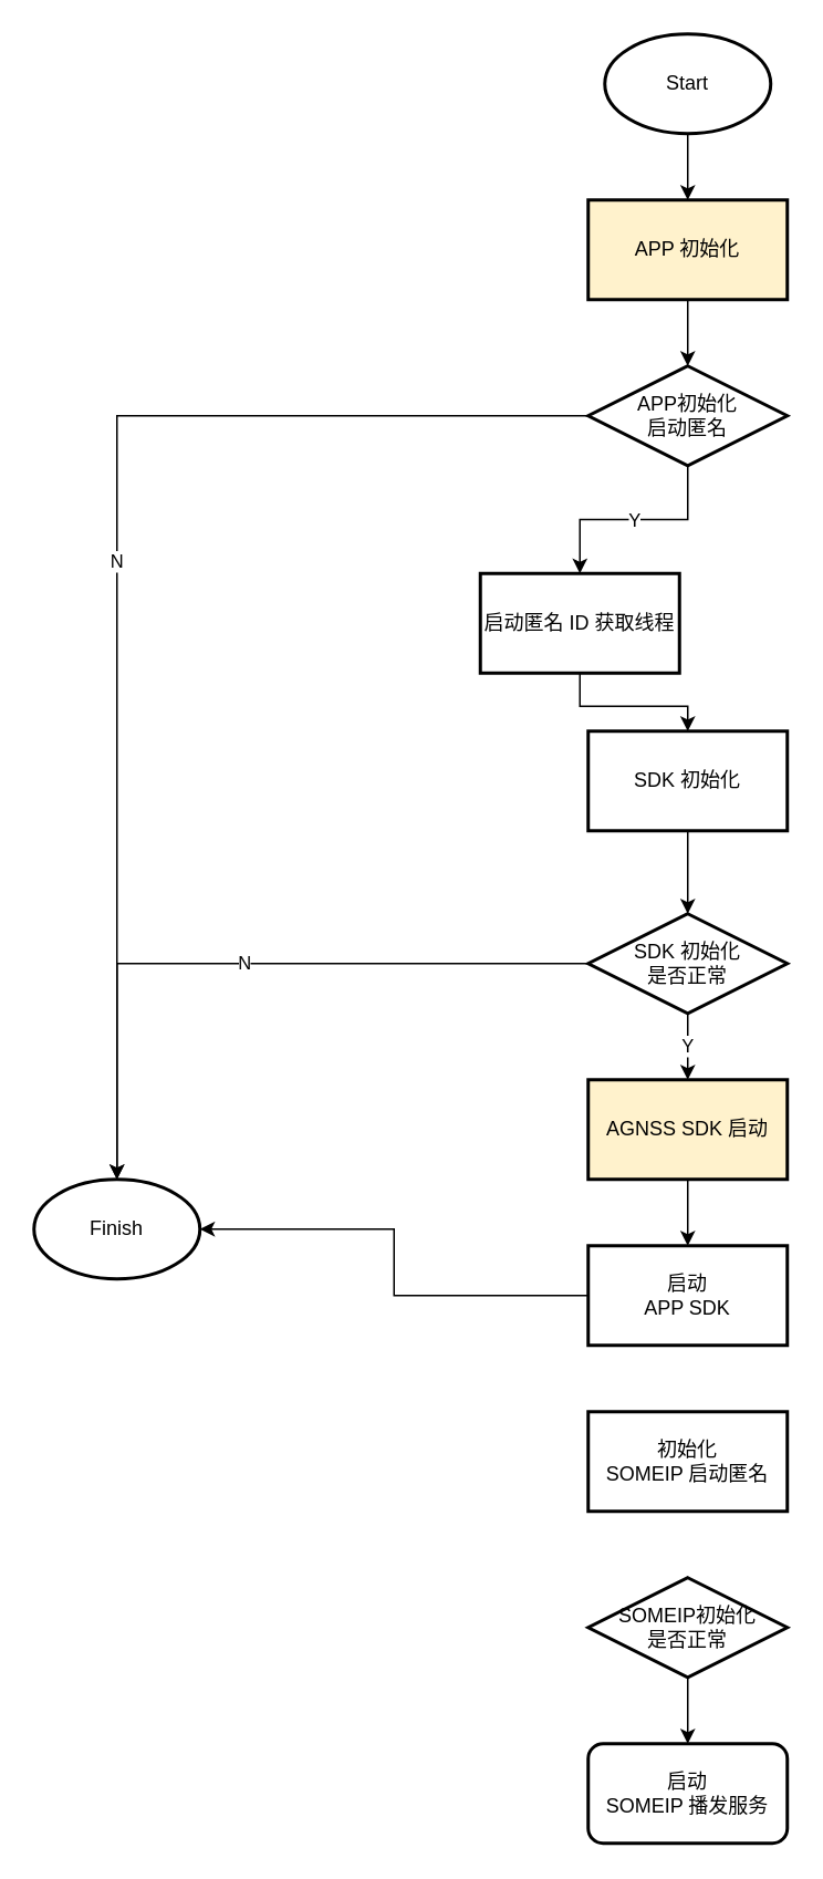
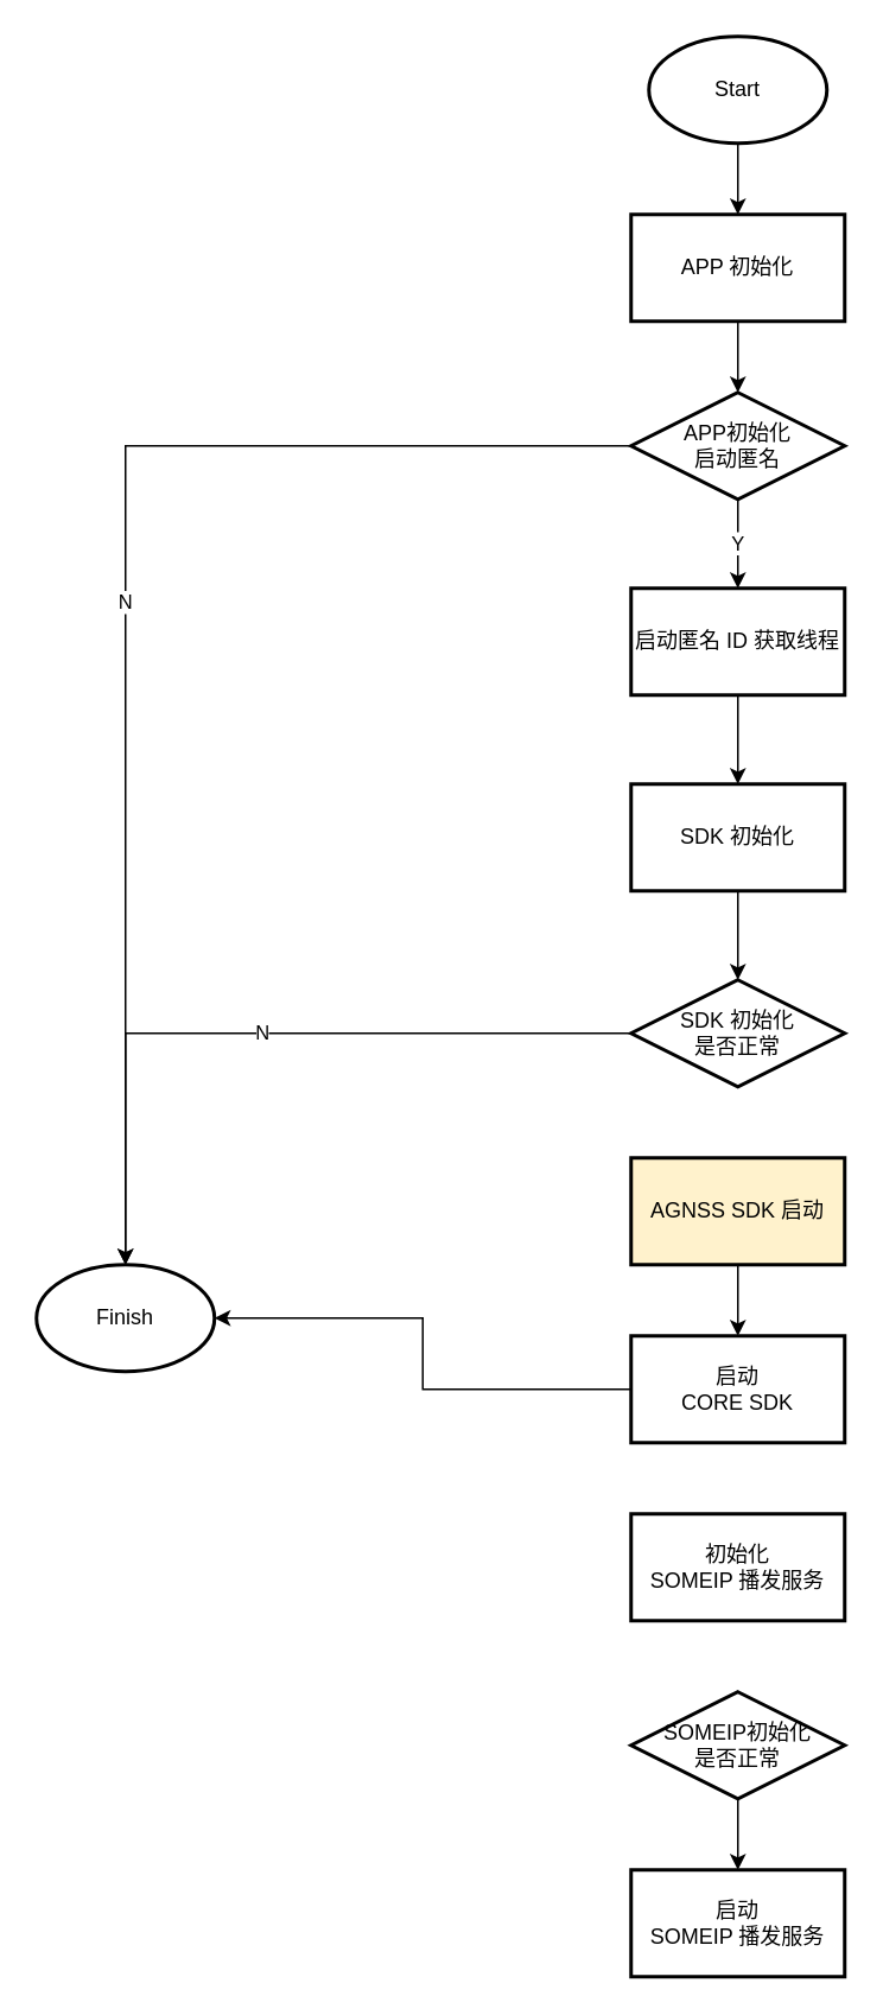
- <mxCell id="3" value="APP 初始化" style="whiteSpace=wrap;html=1;strokeWidth=2;fillColor=#fff2cc;" vertex="1" parent="1"><mxGeometry x="354" y="120" width="120" height="60" as="geometry" /></mxCell>
+ <mxCell id="3" value="APP 初始化" style="whiteSpace=wrap;html=1;strokeWidth=2;" vertex="1" parent="1"><mxGeometry x="354" y="120" width="120" height="60" as="geometry" /></mxCell>
- <mxCell id="10" value="启动匿名 ID 获取线程" style="whiteSpace=wrap;html=1;strokeWidth=2;" vertex="1" parent="1"><mxGeometry x="289" y="345" width="120" height="60" as="geometry" /></mxCell>
+ <mxCell id="10" value="启动匿名 ID 获取线程" style="whiteSpace=wrap;html=1;strokeWidth=2;" vertex="1" parent="1"><mxGeometry x="354" y="330" width="120" height="60" as="geometry" /></mxCell>
- <mxCell id="15" value="Y" style="edgeStyle=orthogonalEdgeStyle;rounded=0;orthogonalLoop=1;jettySize=auto;html=1;" edge="1" parent="1" source="16" target="18"><mxGeometry relative="1" as="geometry" /></mxCell>
- <mxCell id="20" value="启动&lt;br&gt;APP SDK" style="whiteSpace=wrap;html=1;strokeWidth=2;" vertex="1" parent="1"><mxGeometry x="354" y="750" width="120" height="60" as="geometry" /></mxCell>
+ <mxCell id="20" value="启动&lt;br&gt;CORE SDK" style="whiteSpace=wrap;html=1;strokeWidth=2;" vertex="1" parent="1"><mxGeometry x="354" y="750" width="120" height="60" as="geometry" /></mxCell>
- <mxCell id="21" value="初始化&lt;br&gt;SOMEIP 启动匿名" style="whiteSpace=wrap;html=1;strokeWidth=2;" vertex="1" parent="1"><mxGeometry x="354" y="850" width="120" height="60" as="geometry" /></mxCell>
+ <mxCell id="21" value="初始化&lt;br&gt;SOMEIP 播发服务" style="whiteSpace=wrap;html=1;strokeWidth=2;" vertex="1" parent="1"><mxGeometry x="354" y="850" width="120" height="60" as="geometry" /></mxCell>
- <mxCell id="24" value="启动 &lt;br&gt;SOMEIP 播发服务" style="whiteSpace=wrap;html=1;strokeWidth=2;rounded=1;" vertex="1" parent="1"><mxGeometry x="354" y="1050" width="120" height="60" as="geometry" /></mxCell>
+ <mxCell id="24" value="启动 &lt;br&gt;SOMEIP 播发服务" style="whiteSpace=wrap;html=1;strokeWidth=2;" vertex="1" parent="1"><mxGeometry x="354" y="1050" width="120" height="60" as="geometry" /></mxCell>
